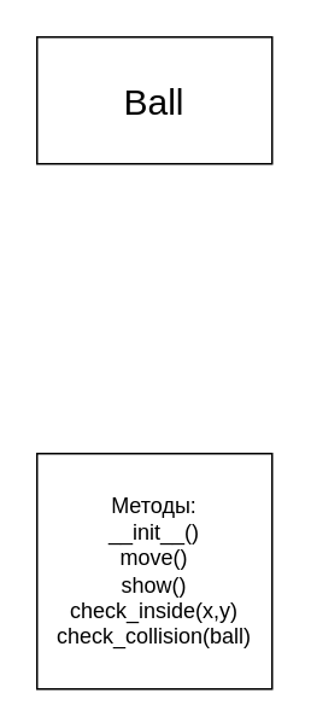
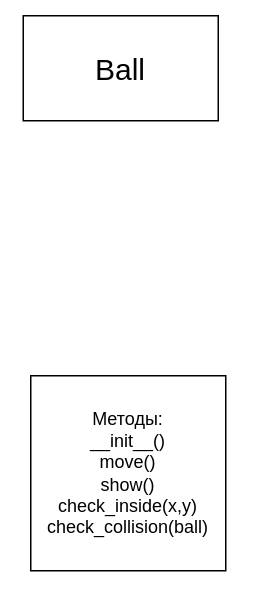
- <mxCell id="3" value="&lt;font style=&quot;font-size: 20px;&quot;&gt;Ball&lt;/font&gt;" style="rounded=0;whiteSpace=wrap;html=1;fontSize=14;" vertex="1" parent="1"><mxGeometry x="20" width="130" height="70" as="geometry" y="20" /></mxCell>
+ <mxCell id="3" value="&lt;font style=&quot;font-size: 20px;&quot;&gt;Ball&lt;/font&gt;" style="rounded=0;whiteSpace=wrap;html=1;fontSize=14;" vertex="1" parent="1"><mxGeometry x="15" y="10" width="130" height="70" as="geometry" /></mxCell>
